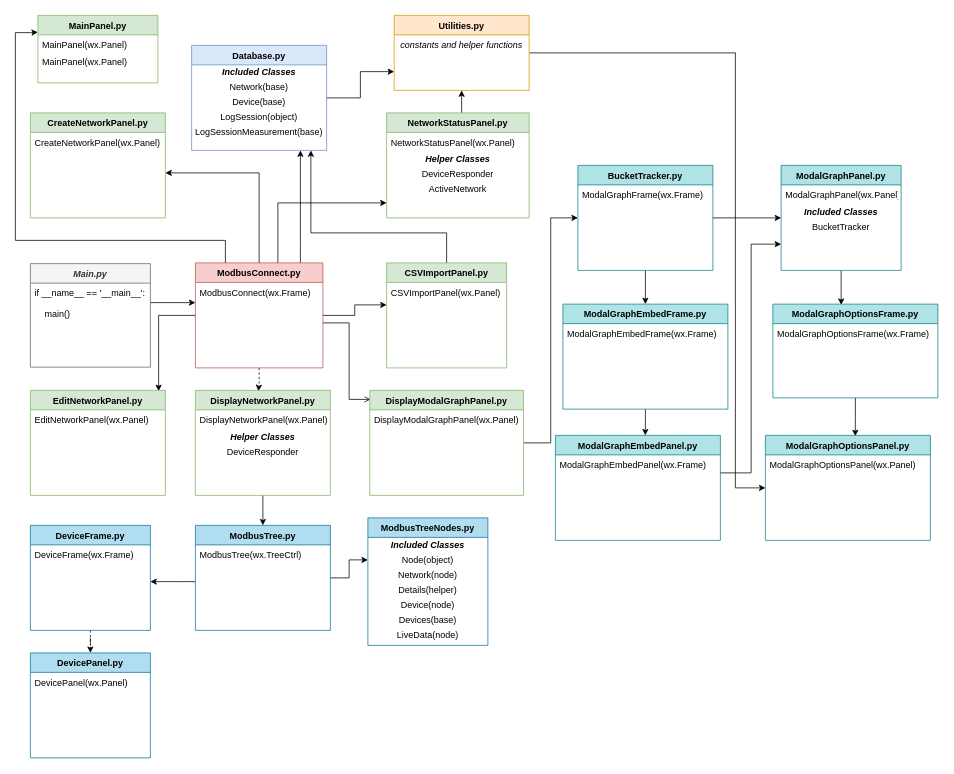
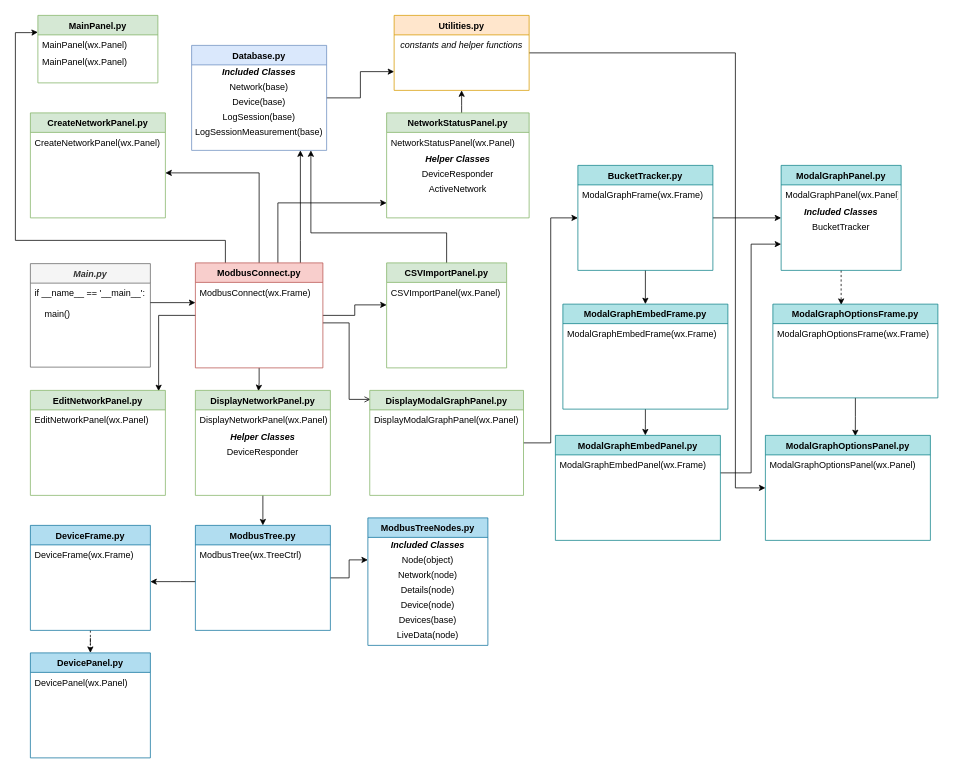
- <mxCell id="19" value="LogSession(object)" style="text;html=1;strokeColor=none;fillColor=none;align=center;verticalAlign=middle;whiteSpace=wrap;rounded=0;" vertex="1" parent="15"><mxGeometry y="86" width="180" height="20" as="geometry" /></mxCell>
+ <mxCell id="19" value="LogSession(base)" style="text;html=1;strokeColor=none;fillColor=none;align=center;verticalAlign=middle;whiteSpace=wrap;rounded=0;" vertex="1" parent="15"><mxGeometry y="86" width="180" height="20" as="geometry" /></mxCell>
- <mxCell id="65" style="edgeStyle=orthogonalEdgeStyle;rounded=0;orthogonalLoop=1;jettySize=auto;html=1;entryX=0.414;entryY=0.008;entryDx=0;entryDy=0;entryPerimeter=0;" edge="1" parent="1" source="66" target="71"><mxGeometry relative="1" as="geometry" /></mxCell>
+ <mxCell id="65" style="edgeStyle=orthogonalEdgeStyle;rounded=0;orthogonalLoop=1;jettySize=auto;html=1;entryX=0.414;entryY=0.008;entryDx=0;entryDy=0;entryPerimeter=0;dashed=1;" edge="1" parent="1" source="66" target="71"><mxGeometry relative="1" as="geometry" /></mxCell>
- <mxCell id="10" style="edgeStyle=orthogonalEdgeStyle;rounded=0;orthogonalLoop=1;jettySize=auto;html=1;entryX=0.467;entryY=0.007;entryDx=0;entryDy=0;entryPerimeter=0;dashed=1;" edge="1" parent="1" source="12" target="35"><mxGeometry relative="1" as="geometry" /></mxCell>
+ <mxCell id="10" style="edgeStyle=orthogonalEdgeStyle;rounded=0;orthogonalLoop=1;jettySize=auto;html=1;entryX=0.467;entryY=0.007;entryDx=0;entryDy=0;entryPerimeter=0;" edge="1" parent="1" source="12" target="35"><mxGeometry relative="1" as="geometry" /></mxCell>
- <mxCell id="54" value="Details(helper)" style="text;html=1;strokeColor=none;fillColor=none;align=center;verticalAlign=middle;whiteSpace=wrap;rounded=0;" vertex="1" parent="50"><mxGeometry y="86" width="160" height="20" as="geometry" /></mxCell>
+ <mxCell id="54" value="Details(node)" style="text;html=1;strokeColor=none;fillColor=none;align=center;verticalAlign=middle;whiteSpace=wrap;rounded=0;" vertex="1" parent="50"><mxGeometry y="86" width="160" height="20" as="geometry" /></mxCell>
